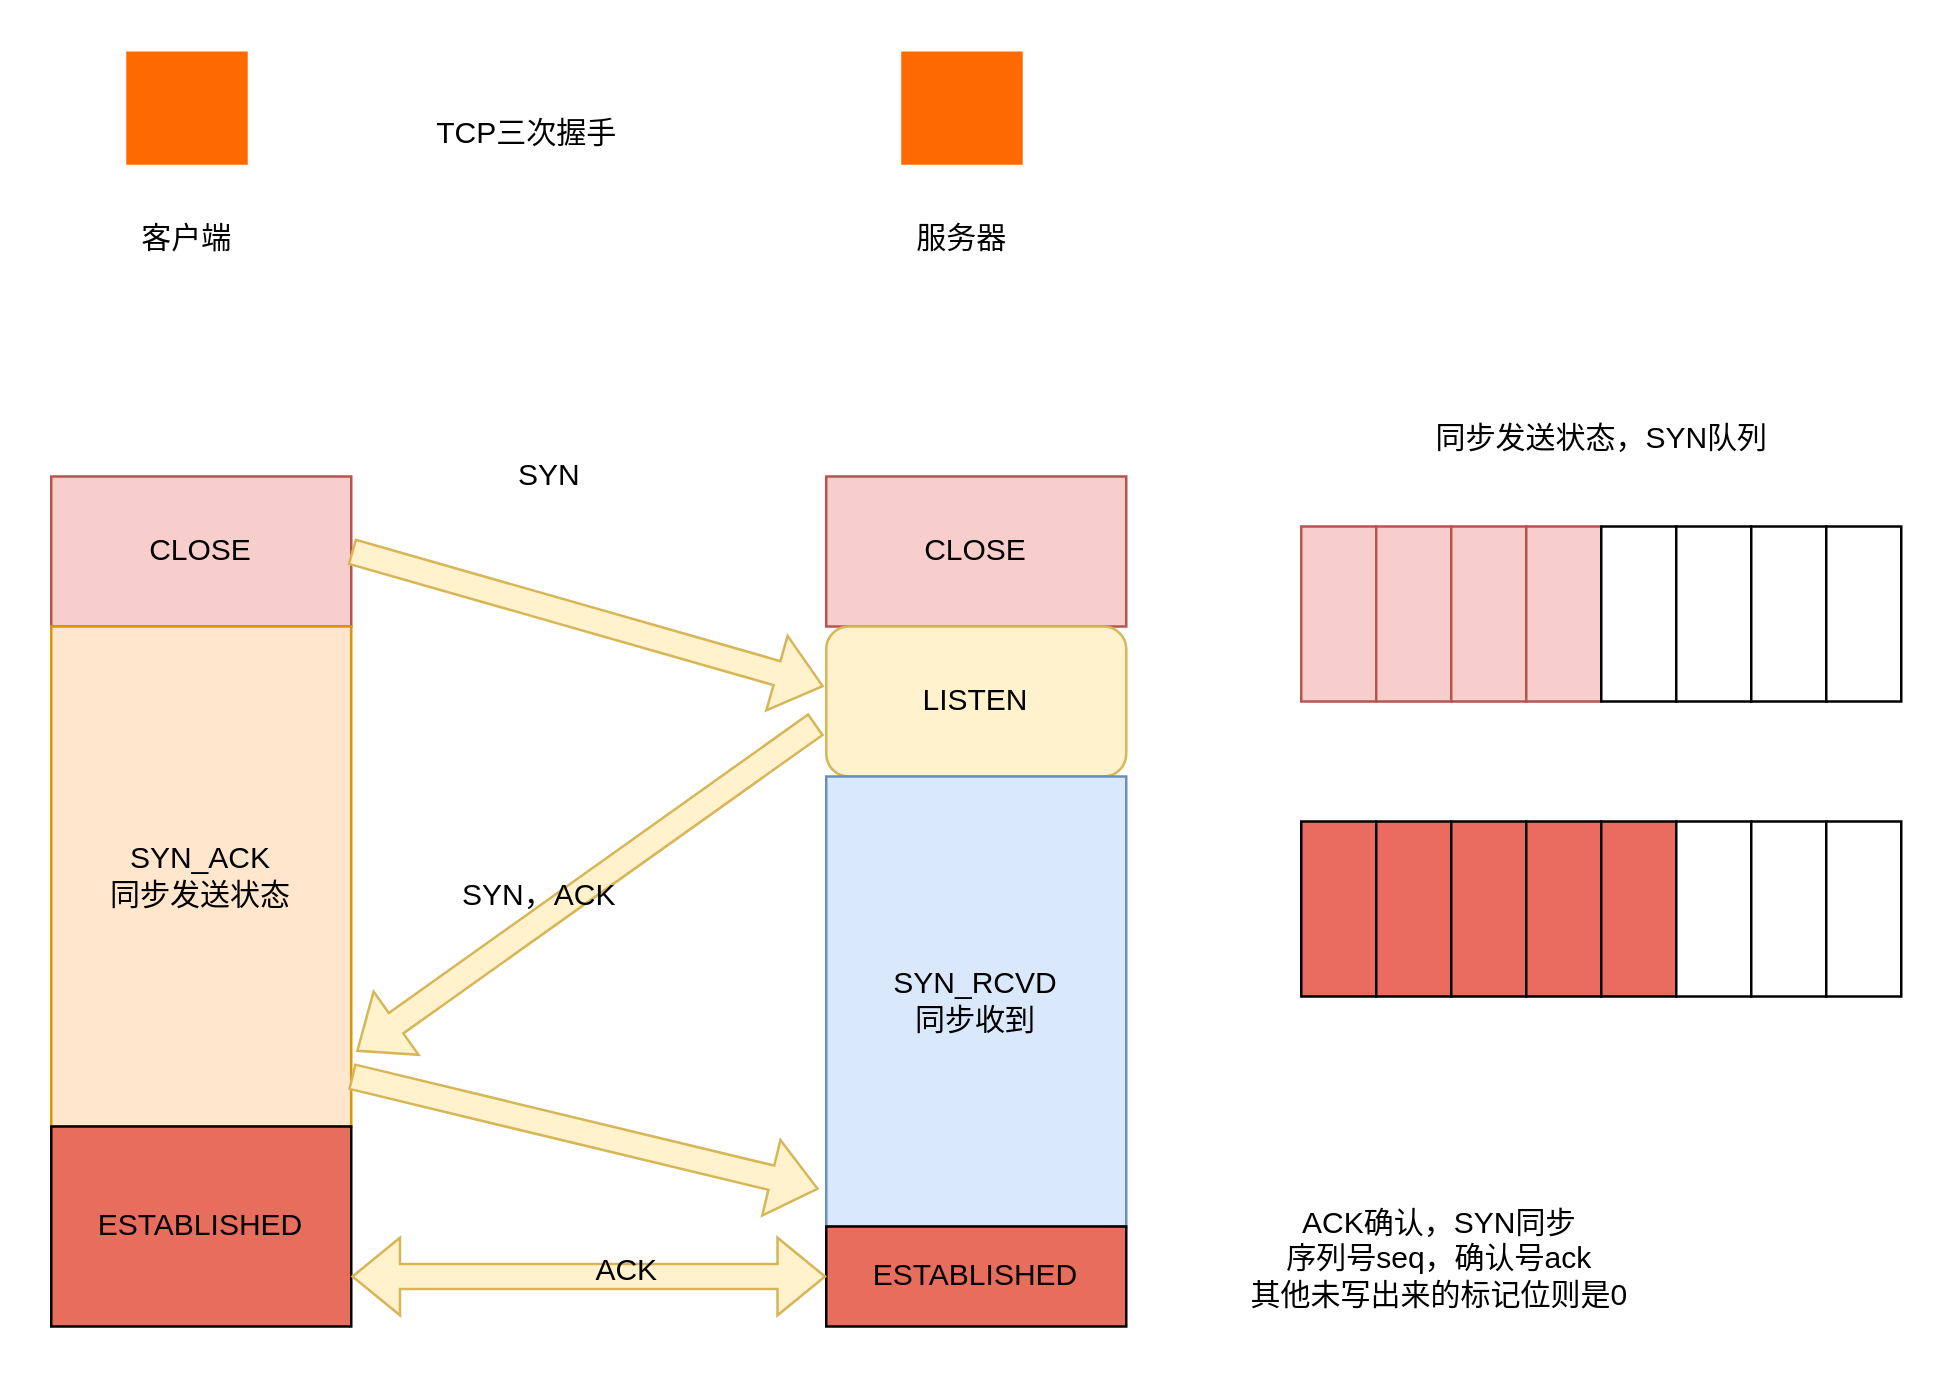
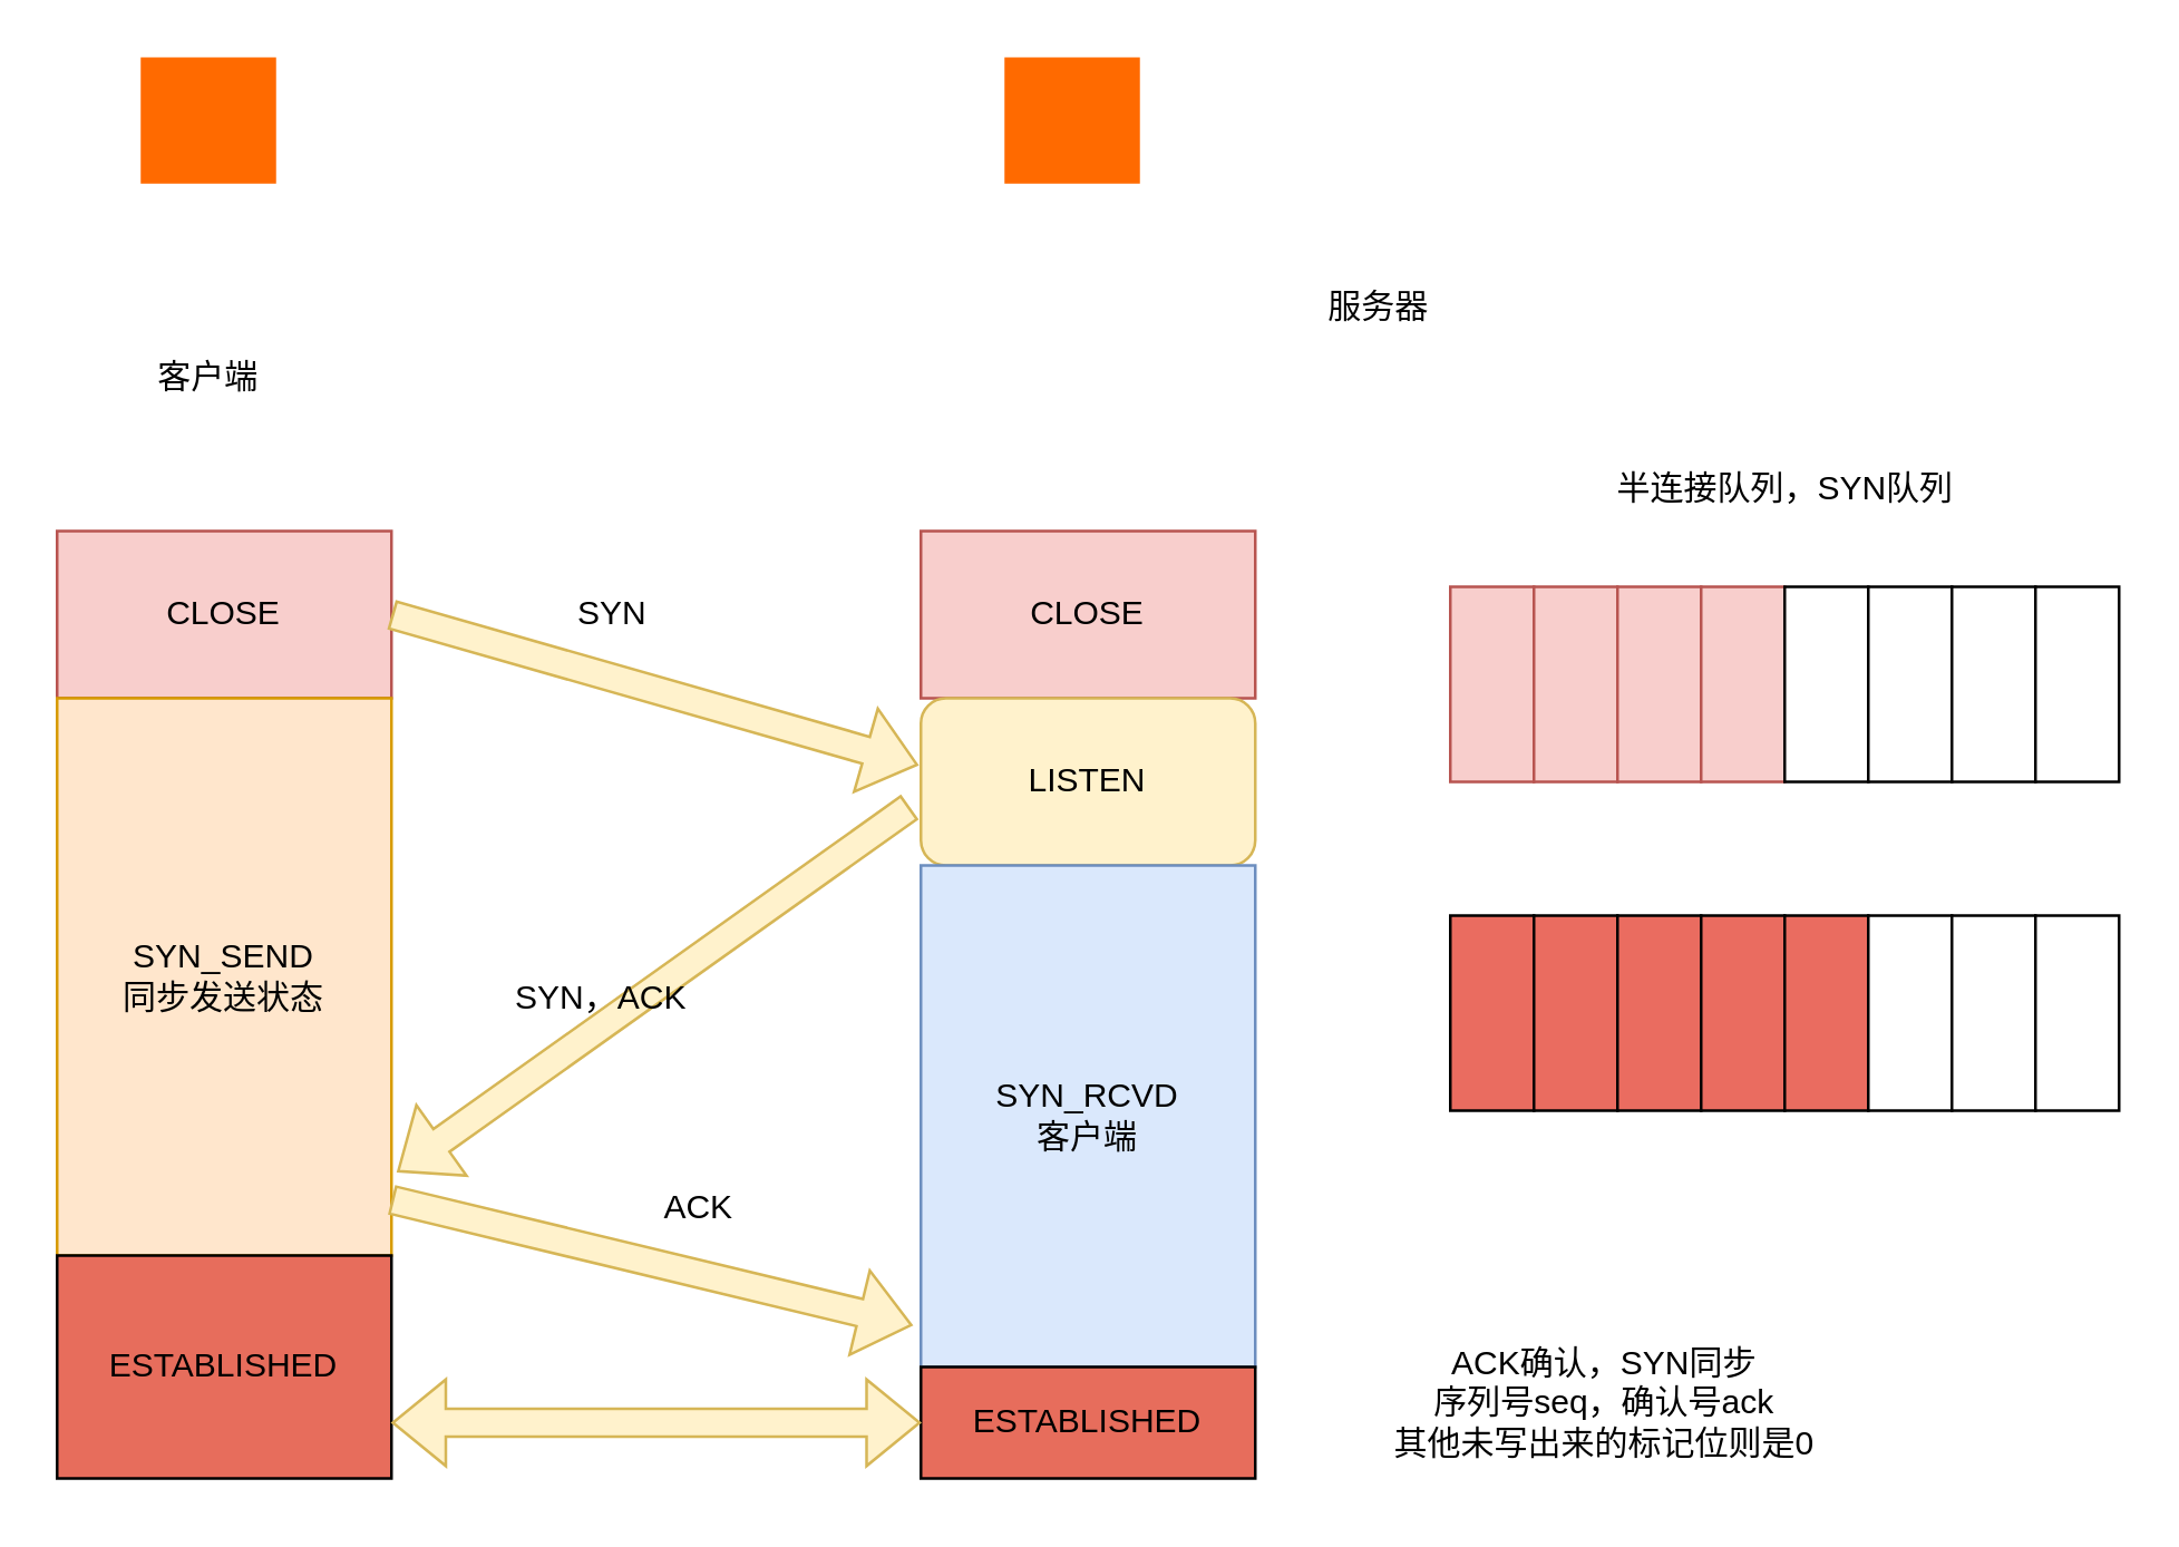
- <mxCell id="21" value="TCP三次握手" style="text;html=1;align=center;verticalAlign=middle;resizable=0;points=[];autosize=1;strokeColor=none;fillColor=none;" vertex="1" parent="1"><mxGeometry x="160" y="38" width="100" height="30" as="geometry" /></mxCell>
- <mxCell id="3" value="客户端" style="text;html=1;align=center;verticalAlign=middle;resizable=0;points=[];autosize=1;strokeColor=none;fillColor=none;" parent="1" vertex="1"><mxGeometry x="44.3" y="80" width="60" height="30" as="geometry" /></mxCell>
+ <mxCell id="3" value="客户端" style="text;html=1;align=center;verticalAlign=middle;resizable=0;points=[];autosize=1;strokeColor=none;fillColor=none;" parent="1" vertex="1"><mxGeometry x="44.3" y="120" width="60" height="30" as="geometry" /></mxCell>
- <mxCell id="5" value="服务器" style="text;html=1;align=center;verticalAlign=middle;resizable=0;points=[];autosize=1;strokeColor=none;fillColor=none;" parent="1" vertex="1"><mxGeometry x="354.3" y="80" width="60" height="30" as="geometry" /></mxCell>
+ <mxCell id="5" value="服务器" style="text;html=1;align=center;verticalAlign=middle;resizable=0;points=[];autosize=1;strokeColor=none;fillColor=none;" parent="1" vertex="1"><mxGeometry x="464.3" y="95" width="60" height="30" as="geometry" /></mxCell>
- <mxCell id="38" value="同步发送状态，SYN队列" style="text;html=1;align=center;verticalAlign=middle;resizable=0;points=[];autosize=1;strokeColor=none;fillColor=none;" vertex="1" parent="1"><mxGeometry x="570" y="160" width="140" height="30" as="geometry" /></mxCell>
+ <mxCell id="38" value="半连接队列，SYN队列" style="text;html=1;align=center;verticalAlign=middle;resizable=0;points=[];autosize=1;strokeColor=none;fillColor=none;" vertex="1" parent="1"><mxGeometry x="570" y="160" width="140" height="30" as="geometry" /></mxCell>
- <mxCell id="17" value="SYN" style="text;html=1;align=center;verticalAlign=middle;resizable=0;points=[];autosize=1;strokeColor=none;fillColor=none;" vertex="1" parent="1"><mxGeometry x="194" y="175" width="50" height="30" as="geometry" /></mxCell>
+ <mxCell id="17" value="SYN" style="text;html=1;align=center;verticalAlign=middle;resizable=0;points=[];autosize=1;strokeColor=none;fillColor=none;" vertex="1" parent="1"><mxGeometry x="194" y="205" width="50" height="30" as="geometry" /></mxCell>
- <mxCell id="7" value="SYN_ACK&lt;div&gt;同步发送状态&lt;/div&gt;" style="rounded=0;whiteSpace=wrap;html=1;fillColor=#ffe6cc;strokeColor=#d79b00;" vertex="1" parent="1"><mxGeometry x="20" y="250" width="120" height="200" as="geometry" /></mxCell>
+ <mxCell id="7" value="SYN_SEND&lt;div&gt;同步发送状态&lt;/div&gt;" style="rounded=0;whiteSpace=wrap;html=1;fillColor=#ffe6cc;strokeColor=#d79b00;" vertex="1" parent="1"><mxGeometry x="20" y="250" width="120" height="200" as="geometry" /></mxCell>
- <mxCell id="11" value="SYN_RCVD&lt;div&gt;同步收到&lt;/div&gt;" style="rounded=0;whiteSpace=wrap;html=1;fillColor=#dae8fc;strokeColor=#6c8ebf;" vertex="1" parent="1"><mxGeometry x="330" y="310" width="120" height="180" as="geometry" /></mxCell>
+ <mxCell id="11" value="SYN_RCVD&lt;div&gt;客户端&lt;/div&gt;" style="rounded=0;whiteSpace=wrap;html=1;fillColor=#dae8fc;strokeColor=#6c8ebf;" vertex="1" parent="1"><mxGeometry x="330" y="310" width="120" height="180" as="geometry" /></mxCell>
- <mxCell id="19" value="ACK" style="text;html=1;align=center;verticalAlign=middle;resizable=0;points=[];autosize=1;strokeColor=none;fillColor=none;" vertex="1" parent="1"><mxGeometry x="225" y="493" width="50" height="30" as="geometry" /></mxCell>
+ <mxCell id="19" value="ACK" style="text;html=1;align=center;verticalAlign=middle;resizable=0;points=[];autosize=1;strokeColor=none;fillColor=none;" vertex="1" parent="1"><mxGeometry x="225" y="418" width="50" height="30" as="geometry" /></mxCell>
